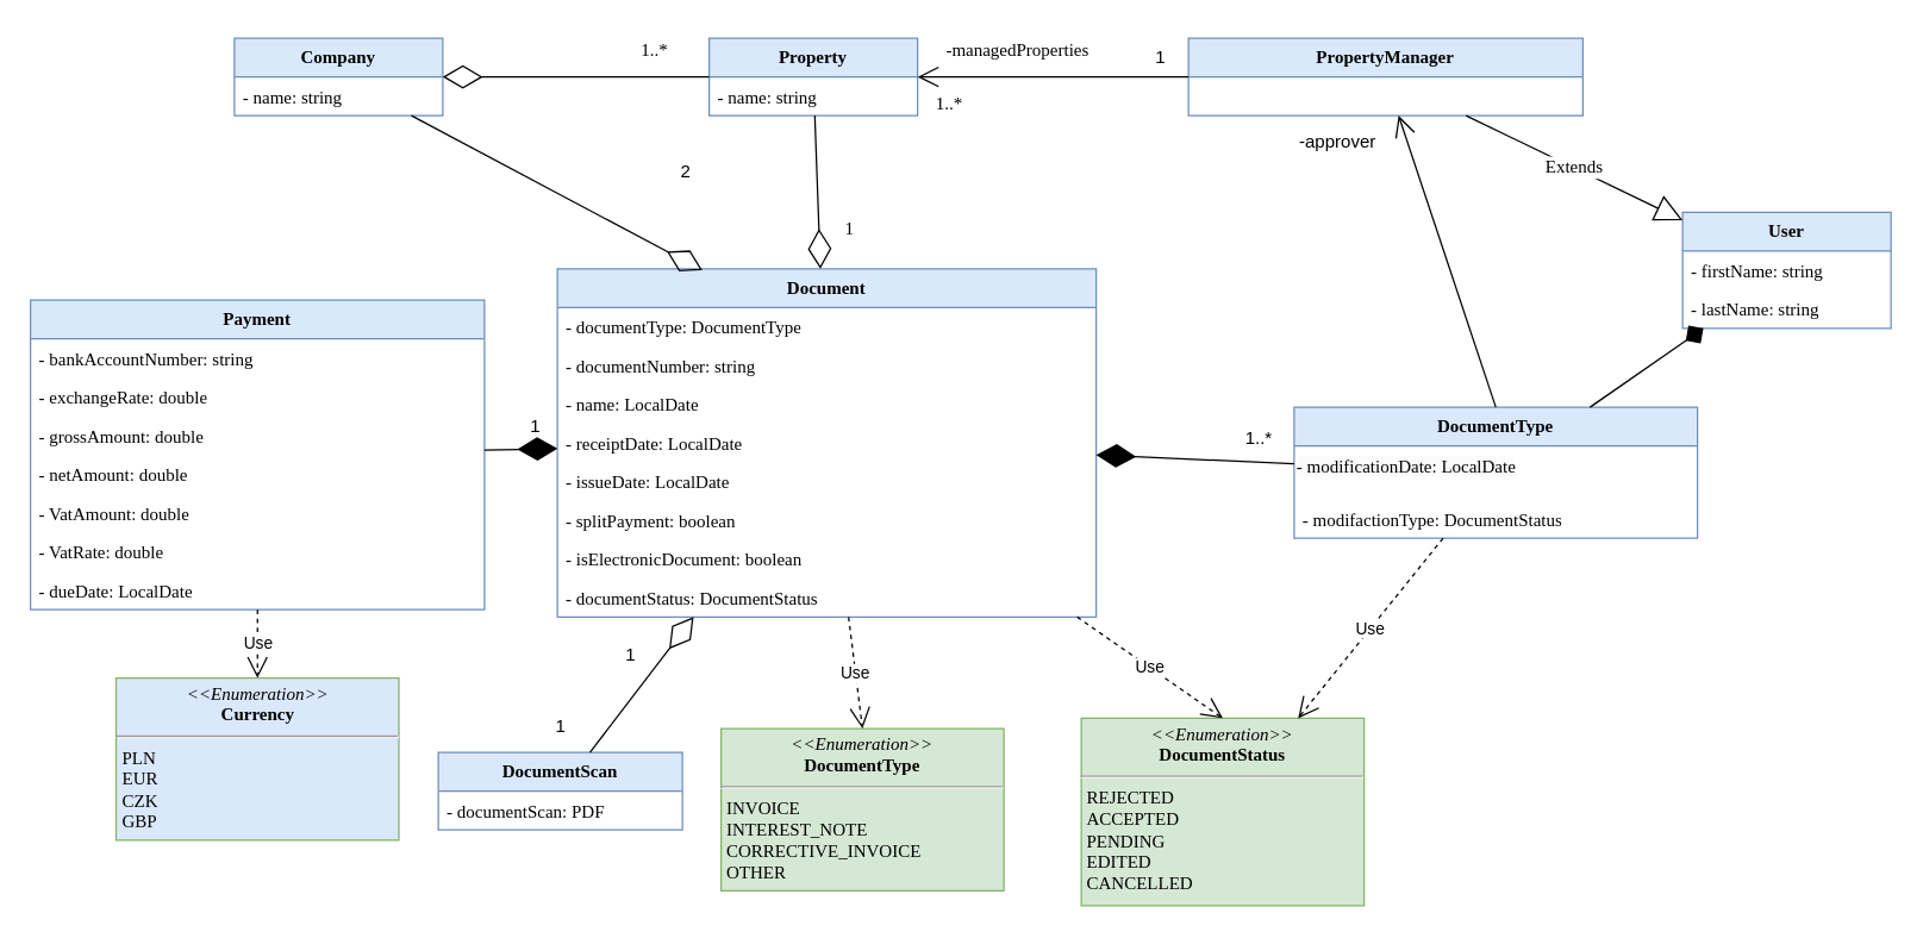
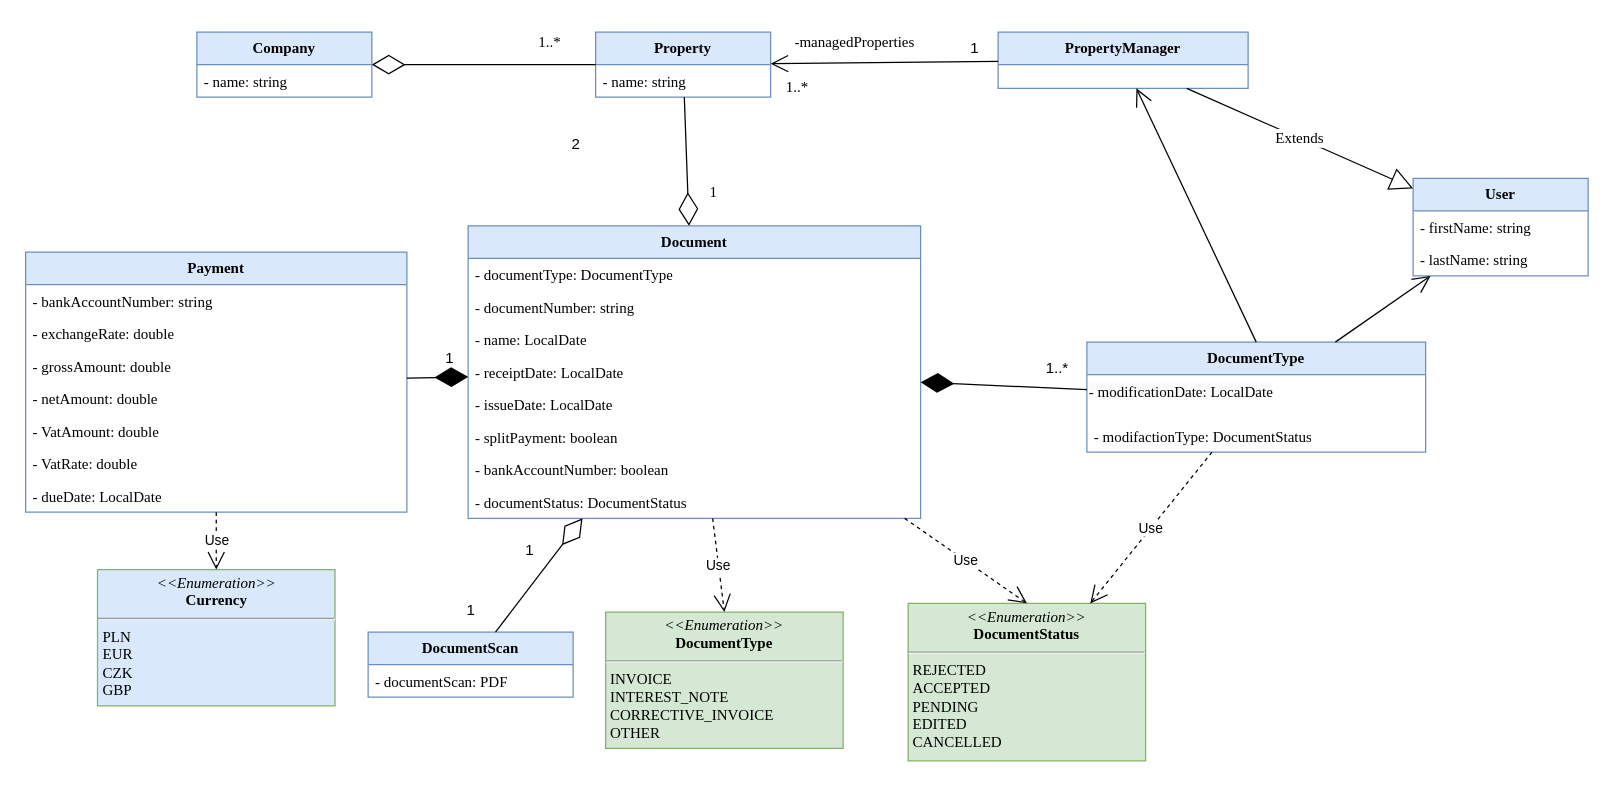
- <mxCell id="4" value="&lt;b style=&quot;font-size: 12px;&quot;&gt;PropertyManager&lt;/b&gt;" style="swimlane;fontStyle=0;childLayout=stackLayout;horizontal=1;startSize=26;fillColor=#dae8fc;horizontalStack=0;resizeParent=1;resizeParentMax=0;resizeLast=0;collapsible=1;marginBottom=0;whiteSpace=wrap;html=1;fontFamily=Verdana;strokeColor=#6c8ebf;fontSize=12;" parent="1" vertex="1"><mxGeometry x="798" y="25" width="265" height="52" as="geometry"><mxRectangle x="28.5" y="259" width="152" height="26" as="alternateBounds" /></mxGeometry></mxCell>
+ <mxCell id="4" value="&lt;b style=&quot;font-size: 12px;&quot;&gt;PropertyManager&lt;/b&gt;" style="swimlane;fontStyle=0;childLayout=stackLayout;horizontal=1;startSize=26;fillColor=#dae8fc;horizontalStack=0;resizeParent=1;resizeParentMax=0;resizeLast=0;collapsible=1;marginBottom=0;whiteSpace=wrap;html=1;fontFamily=Verdana;strokeColor=#6c8ebf;fontSize=12;" parent="1" vertex="1"><mxGeometry x="798" y="25" width="200" height="45" as="geometry"><mxRectangle x="28.5" y="259" width="152" height="26" as="alternateBounds" /></mxGeometry></mxCell>
- <mxCell id="49" value="-approver" style="text;html=1;align=center;verticalAlign=middle;resizable=0;points=[];autosize=1;strokeColor=none;fillColor=none;" parent="1" vertex="1"><mxGeometry x="863" y="82" width="69" height="26" as="geometry" /></mxCell>
- <mxCell id="53" value="" style="endArrow=diamondThin;endFill=0;endSize=24;html=1;rounded=0;entryX=0.269;entryY=0.004;entryDx=0;entryDy=0;entryPerimeter=0;" parent="1" source="30" target="5" edge="1"><mxGeometry width="160" relative="1" as="geometry"><mxPoint x="321" y="59" as="sourcePoint" /><mxPoint x="325" y="162" as="targetPoint" /></mxGeometry></mxCell>
- <mxCell id="48" value="" style="endArrow=diamond;endFill=1;endSize=12;html=1;rounded=0;" parent="1" source="22" target="25" edge="1"><mxGeometry width="160" relative="1" as="geometry"><mxPoint x="1051" y="201" as="sourcePoint" /><mxPoint x="1211" y="201" as="targetPoint" /></mxGeometry></mxCell>
+ <mxCell id="48" value="" style="endArrow=open;endFill=1;endSize=12;html=1;rounded=0;" parent="1" source="22" target="25" edge="1"><mxGeometry width="160" relative="1" as="geometry"><mxPoint x="1051" y="201" as="sourcePoint" /><mxPoint x="1211" y="201" as="targetPoint" /></mxGeometry></mxCell>
- <mxCell id="12" value="- isElectronicDocument: boolean" style="text;strokeColor=none;fillColor=none;align=left;verticalAlign=top;spacingLeft=4;spacingRight=4;overflow=hidden;rotatable=0;points=[[0,0.5],[1,0.5]];portConstraint=eastwest;whiteSpace=wrap;html=1;fontFamily=Verdana;fontSize=12;" parent="5" vertex="1"><mxGeometry y="182" width="362" height="26" as="geometry" /></mxCell>
+ <mxCell id="12" value="- bankAccountNumber: boolean" style="text;strokeColor=none;fillColor=none;align=left;verticalAlign=top;spacingLeft=4;spacingRight=4;overflow=hidden;rotatable=0;points=[[0,0.5],[1,0.5]];portConstraint=eastwest;whiteSpace=wrap;html=1;fontFamily=Verdana;fontSize=12;" parent="5" vertex="1"><mxGeometry y="182" width="362" height="26" as="geometry" /></mxCell>
